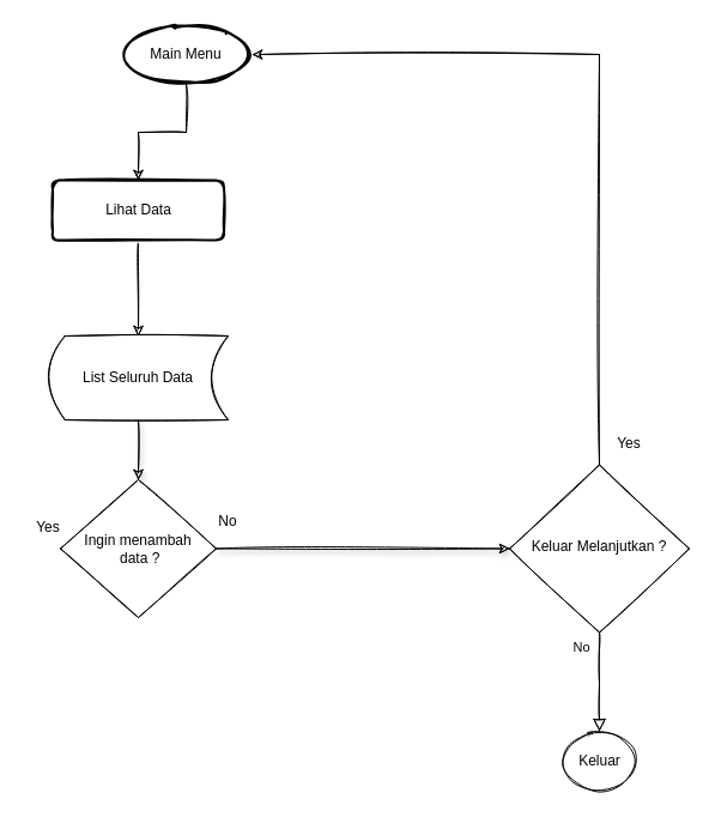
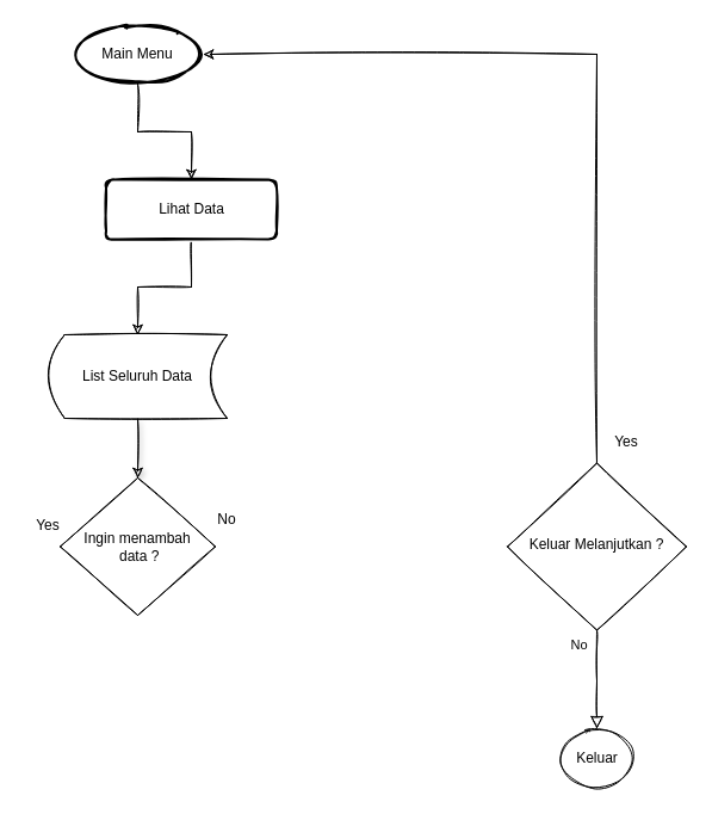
- <mxCell id="11" value="Main Menu" style="strokeWidth=2;html=1;shape=mxgraph.flowchart.start_1;whiteSpace=wrap;fontFamily=Helvetica;fontSize=12;fontColor=#000000;align=center;strokeColor=#000000;fillColor=#ffffff;sketch=1;" parent="1" vertex="1"><mxGeometry x="100" y="20" width="110" height="50" as="geometry" /></mxCell>
+ <mxCell id="11" value="Main Menu" style="strokeWidth=2;html=1;shape=mxgraph.flowchart.start_1;whiteSpace=wrap;fontFamily=Helvetica;fontSize=12;fontColor=#000000;align=center;strokeColor=#000000;fillColor=#ffffff;sketch=1;" parent="1" vertex="1"><mxGeometry x="60" y="20" width="110" height="50" as="geometry" /></mxCell>
- <mxCell id="9" value="Lihat Data" style="rounded=1;whiteSpace=wrap;html=1;absoluteArcSize=1;arcSize=14;strokeWidth=2;sketch=1;" parent="1" vertex="1"><mxGeometry x="43.51" y="150" width="142.99" height="50" as="geometry" /></mxCell>
+ <mxCell id="9" value="Lihat Data" style="rounded=1;whiteSpace=wrap;html=1;absoluteArcSize=1;arcSize=14;strokeWidth=2;sketch=1;" parent="1" vertex="1"><mxGeometry x="88.51" y="150" width="142.99" height="50" as="geometry" /></mxCell>
- <mxCell id="13" style="edgeStyle=orthogonalEdgeStyle;rounded=0;sketch=1;orthogonalLoop=1;jettySize=auto;html=1;exitX=1;exitY=0.5;exitDx=0;exitDy=0;entryX=0.5;entryY=0;entryDx=0;entryDy=0;shadow=1;" edge="1" parent="1" source="14" target="4"><mxGeometry relative="1" as="geometry" /></mxCell>
